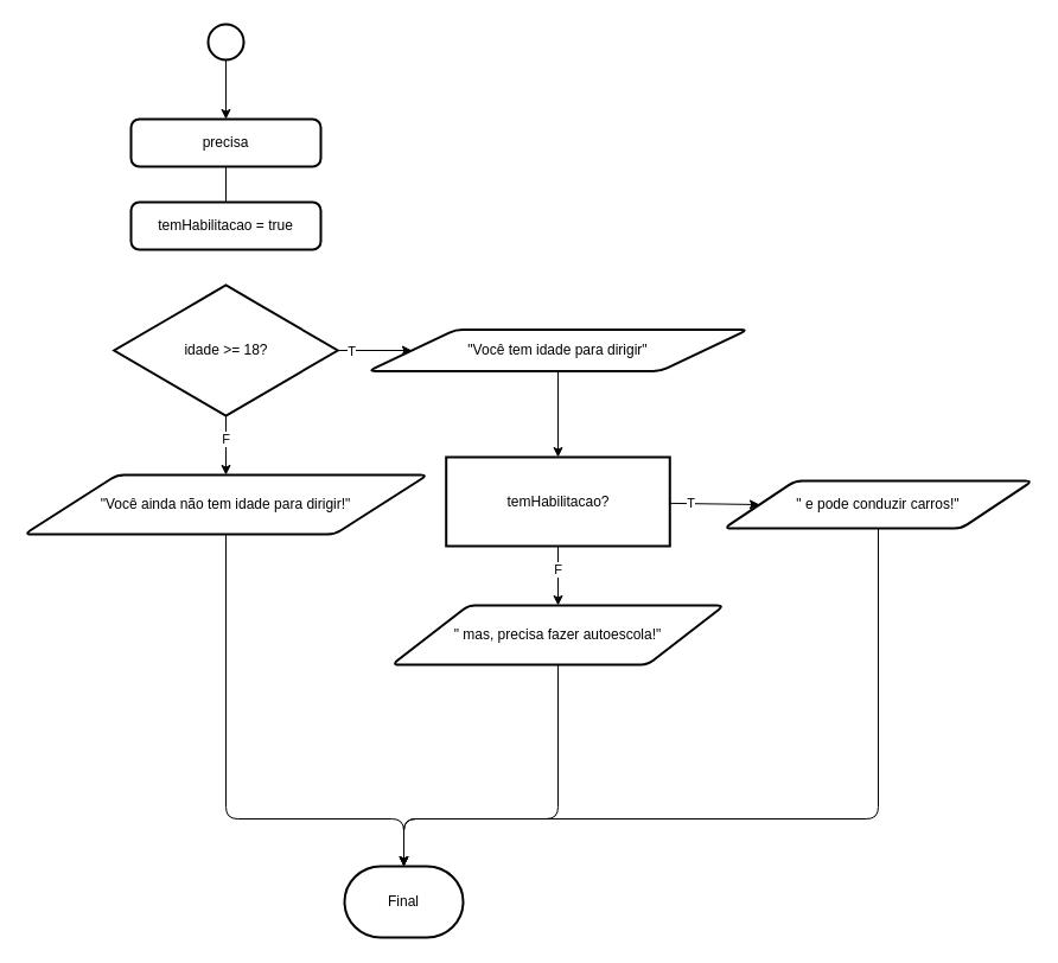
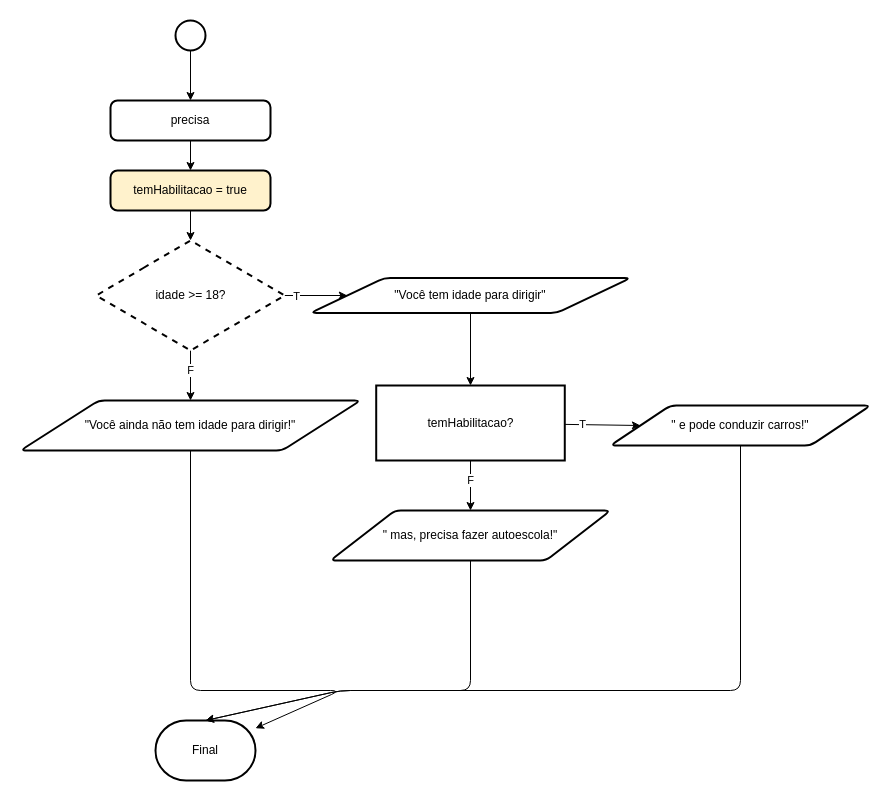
- <mxCell id="7" value="" style="endArrow=none;html=1;exitX=0.5;exitY=1;exitDx=0;exitDy=0;" parent="1" source="2" target="4" edge="1"><mxGeometry width="50" height="50" relative="1" as="geometry"><mxPoint x="190" y="70" as="sourcePoint" /><mxPoint x="240" y="20" as="targetPoint" /></mxGeometry></mxCell>
+ <mxCell id="7" value="" style="endArrow=classic;html=1;exitX=0.5;exitY=1;exitDx=0;exitDy=0;" parent="1" source="2" target="4" edge="1"><mxGeometry width="50" height="50" relative="1" as="geometry"><mxPoint x="190" y="70" as="sourcePoint" /><mxPoint x="240" y="20" as="targetPoint" /></mxGeometry></mxCell>
- <mxCell id="4" value="temHabilitacao = true" style="rounded=1;whiteSpace=wrap;html=1;absoluteArcSize=1;arcSize=14;strokeWidth=2;" parent="1" vertex="1"><mxGeometry x="110" y="170" width="160" height="40" as="geometry" /></mxCell>
+ <mxCell id="4" value="temHabilitacao = true" style="rounded=1;whiteSpace=wrap;html=1;absoluteArcSize=1;arcSize=14;strokeWidth=2;fillColor=#fff2cc;" parent="1" vertex="1"><mxGeometry x="110" y="170" width="160" height="40" as="geometry" /></mxCell>
+ <mxCell id="3" value="" style="edgeStyle=none;html=1;" parent="1" source="4" target="12" edge="1"><mxGeometry relative="1" as="geometry" /></mxCell>
- <mxCell id="12" value="idade &amp;gt;= 18?" style="rhombus;whiteSpace=wrap;html=1;rounded=1;arcSize=0;strokeWidth=2;" parent="1" vertex="1"><mxGeometry x="95.71" y="240" width="188.57" height="110" as="geometry" /></mxCell>
+ <mxCell id="12" value="idade &amp;gt;= 18?" style="rhombus;whiteSpace=wrap;html=1;rounded=1;arcSize=0;strokeWidth=2;dashed=1;" parent="1" vertex="1"><mxGeometry x="95.71" y="240" width="188.57" height="110" as="geometry" /></mxCell>
- <mxCell id="21" value="Final" style="strokeWidth=2;html=1;shape=mxgraph.flowchart.terminator;whiteSpace=wrap;" parent="1" vertex="1"><mxGeometry x="290" y="730" width="100" height="60" as="geometry" /></mxCell>
+ <mxCell id="21" value="Final" style="strokeWidth=2;html=1;shape=mxgraph.flowchart.terminator;whiteSpace=wrap;" parent="1" vertex="1"><mxGeometry x="155" y="720" width="100" height="60" as="geometry" /></mxCell>
